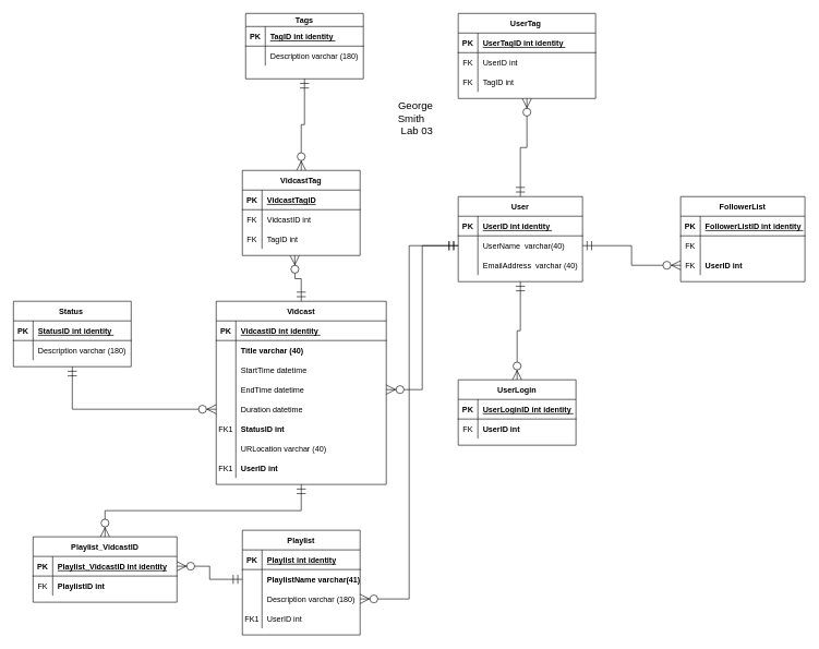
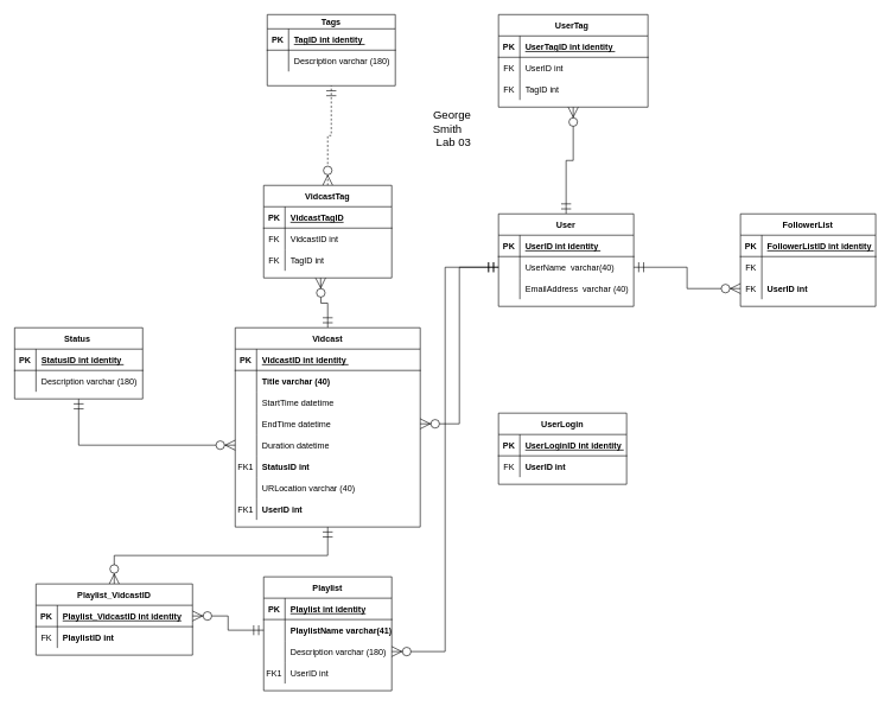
- <mxCell id="60" style="edgeStyle=orthogonalEdgeStyle;rounded=0;orthogonalLoop=1;jettySize=auto;html=1;exitX=0.5;exitY=0;exitDx=0;exitDy=0;entryX=0.5;entryY=1;entryDx=0;entryDy=0;endArrow=ERmandOne;endFill=0;startArrow=ERzeroToMany;startFill=1;endSize=12;startSize=12;" edge="1" parent="1" source="61" target="52"><mxGeometry relative="1" as="geometry" /></mxCell>
+ <mxCell id="60" style="edgeStyle=orthogonalEdgeStyle;rounded=0;orthogonalLoop=1;jettySize=auto;html=1;exitX=0.5;exitY=0;exitDx=0;exitDy=0;entryX=0.5;entryY=1;entryDx=0;entryDy=0;endArrow=ERmandOne;endFill=0;startArrow=ERzeroToMany;startFill=1;endSize=12;startSize=12;dashed=1;" edge="1" parent="1" source="61" target="52"><mxGeometry relative="1" as="geometry" /></mxCell>
- <mxCell id="80" style="edgeStyle=orthogonalEdgeStyle;rounded=0;orthogonalLoop=1;jettySize=auto;html=1;exitX=0.5;exitY=1;exitDx=0;exitDy=0;startArrow=ERmandOne;startFill=0;startSize=12;endArrow=ERzeroToMany;endFill=1;endSize=12;" edge="1" parent="1" source="81" target="100"><mxGeometry relative="1" as="geometry" /></mxCell>
